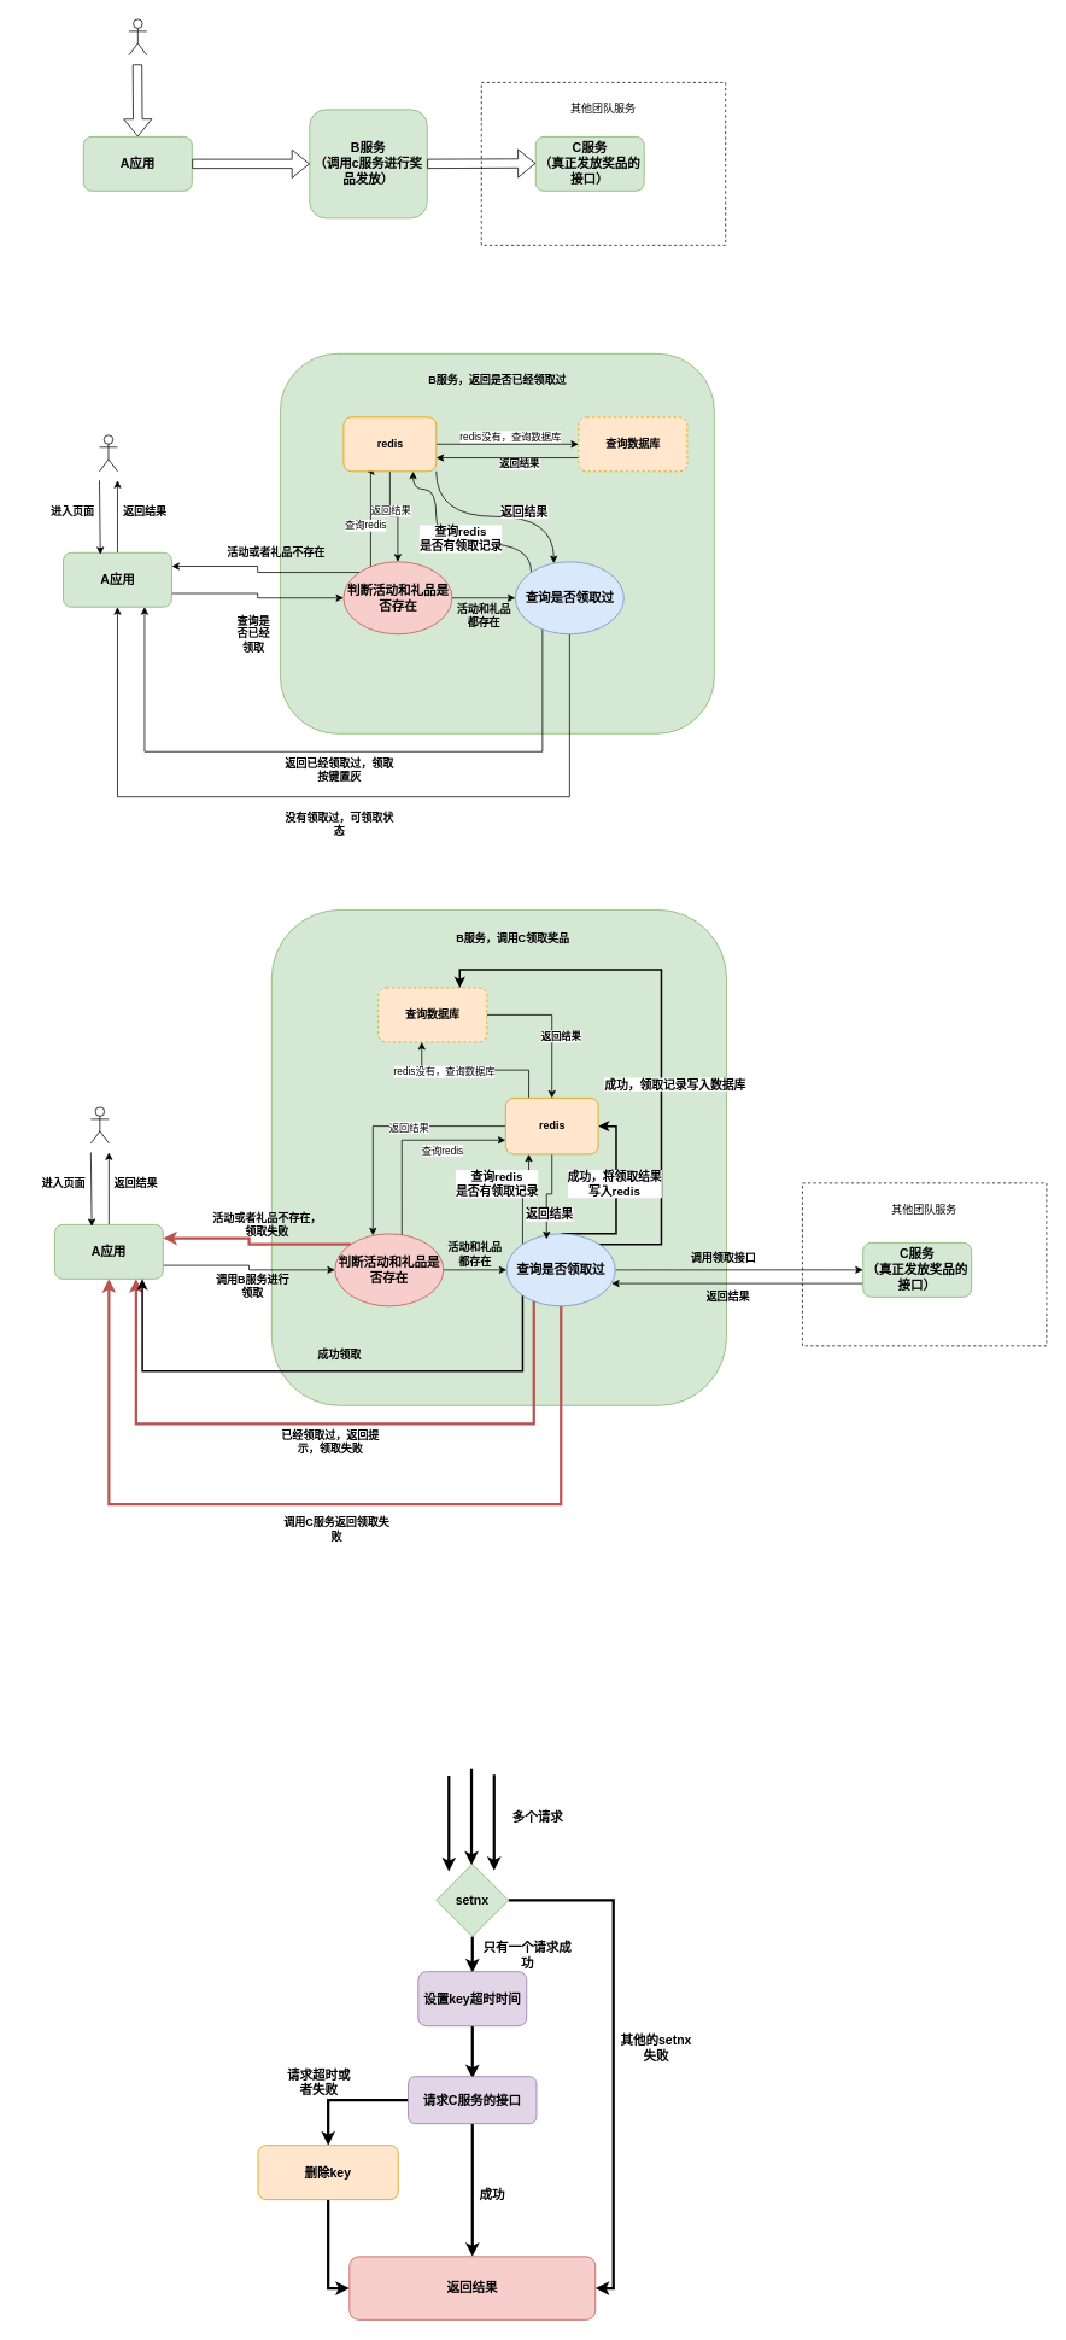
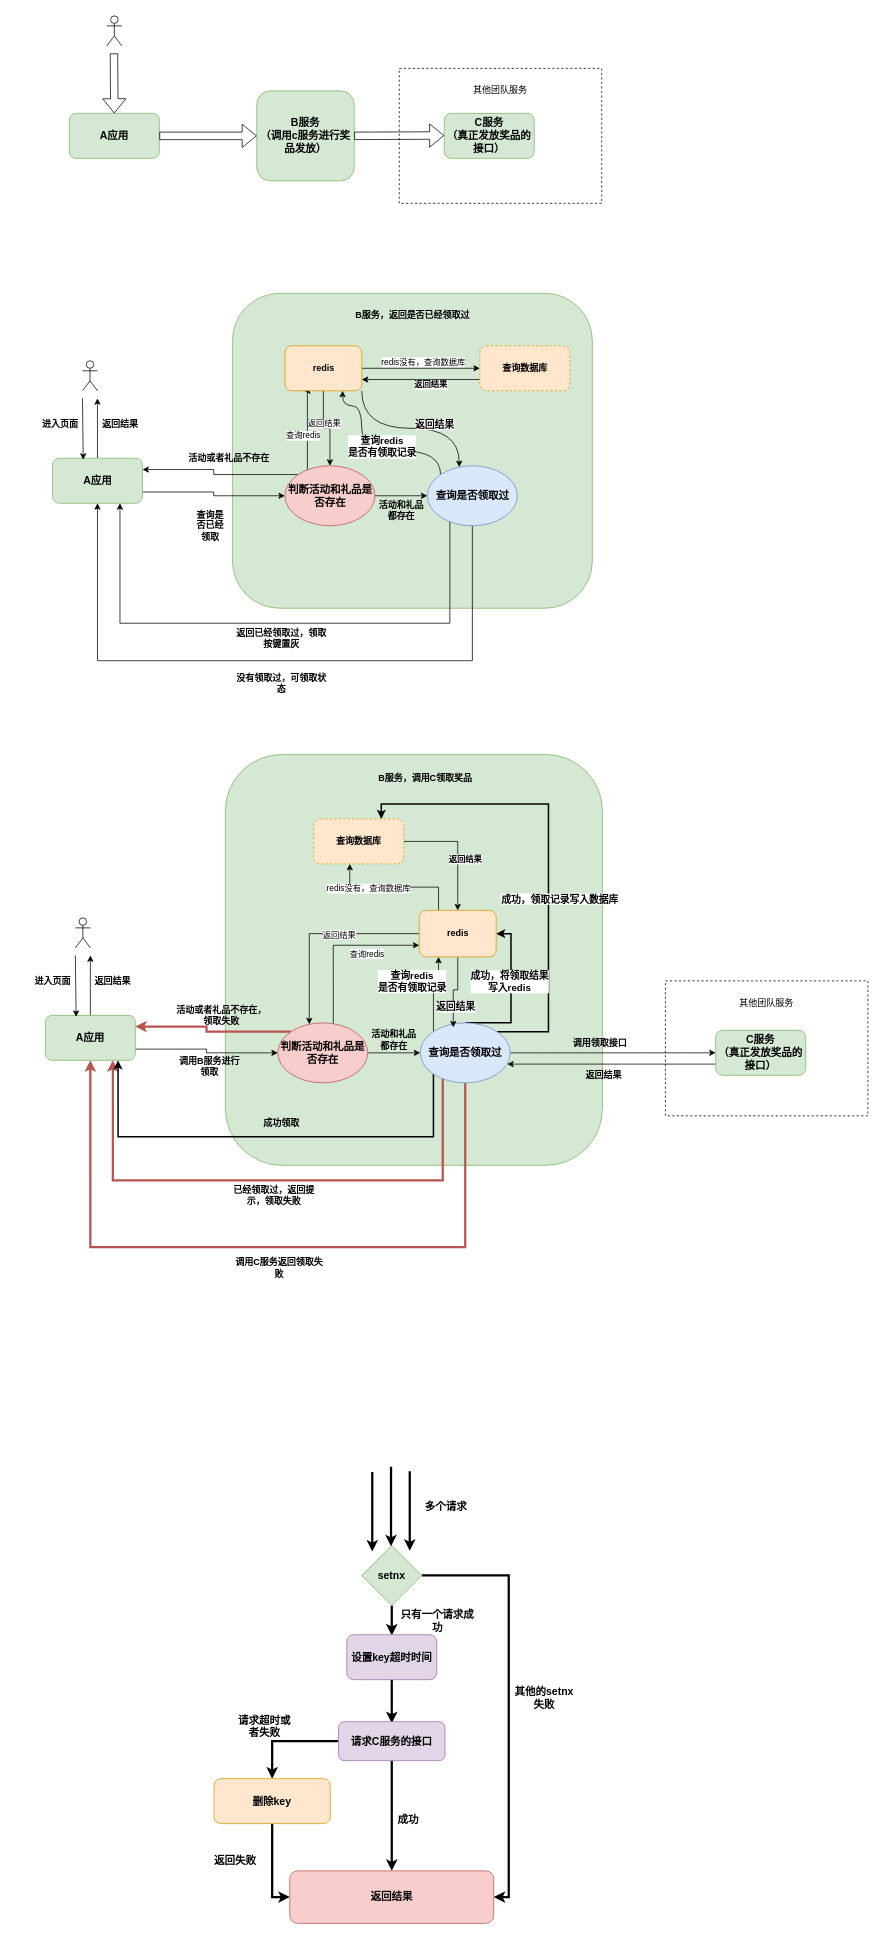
+ <mxCell id="106" value="&lt;b&gt;&lt;font style=&quot;font-size: 14px&quot;&gt;返回失败&lt;/font&gt;&lt;/b&gt;" style="text;html=1;strokeColor=none;fillColor=none;align=center;verticalAlign=middle;whiteSpace=wrap;rounded=0;" vertex="1" parent="1"><mxGeometry x="273" y="2470" width="81" height="20" as="geometry" /></mxCell>
